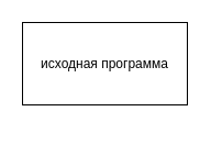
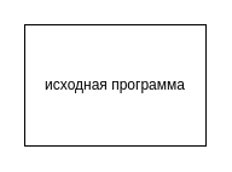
- <mxCell id="2" value="исходная программа" style="rounded=0;whiteSpace=wrap;html=1;" vertex="1" parent="1"><mxGeometry x="20" y="20" width="150" height="75" as="geometry" /></mxCell>
+ <mxCell id="2" value="исходная программа" style="rounded=0;whiteSpace=wrap;html=1;" vertex="1" parent="1"><mxGeometry x="20" y="20" width="150" height="100" as="geometry" /></mxCell>
